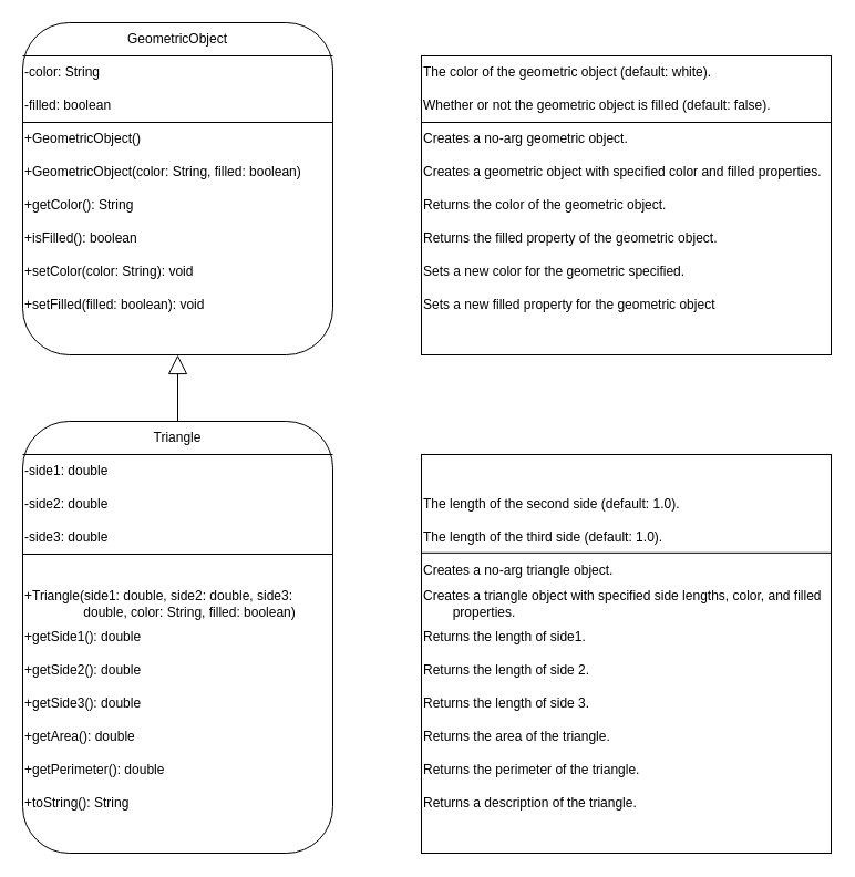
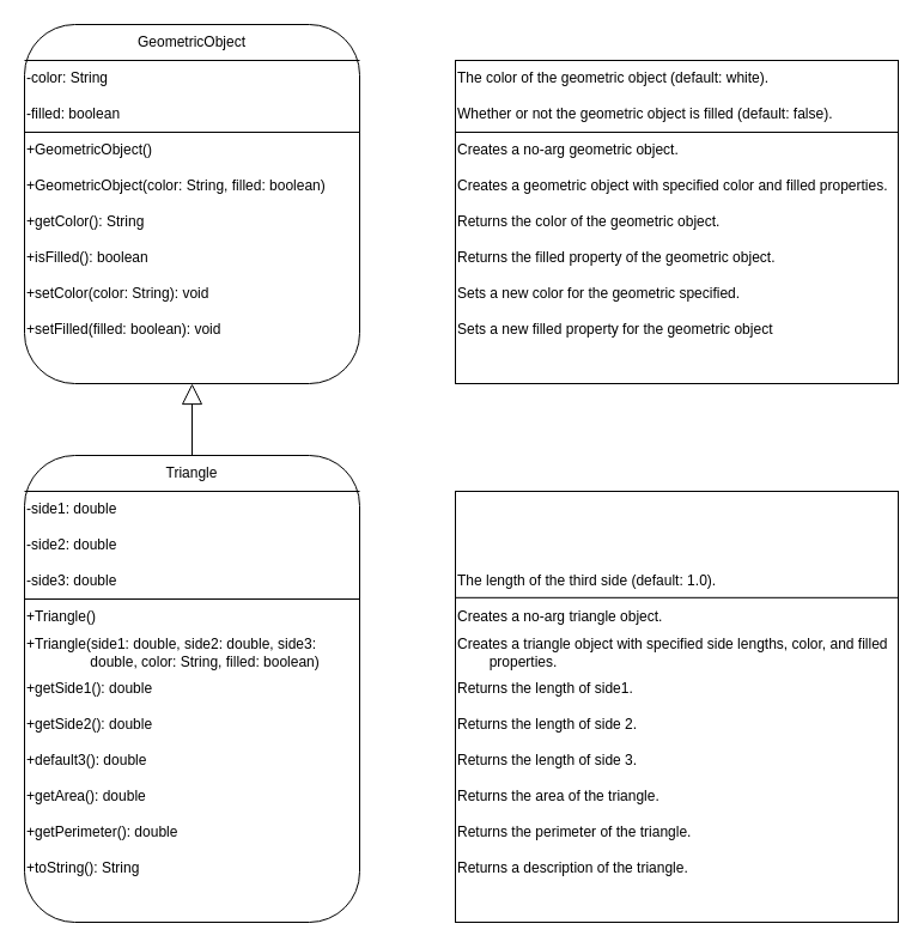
- <mxCell id="41" value="The length of the second side (default: 1.0)." style="text;html=1;strokeColor=none;fillColor=none;align=left;verticalAlign=middle;whiteSpace=wrap;rounded=0;" parent="1" vertex="1"><mxGeometry x="380" y="440" width="370" height="30" as="geometry" /></mxCell>
+ <mxCell id="19" value="+Triangle()" style="text;html=1;strokeColor=none;fillColor=none;align=left;verticalAlign=middle;whiteSpace=wrap;rounded=0;" parent="1" vertex="1"><mxGeometry x="20" y="500" width="280" height="30" as="geometry" /></mxCell>
- <mxCell id="30" value="+getSide3(): double" style="text;html=1;strokeColor=none;fillColor=none;align=left;verticalAlign=middle;whiteSpace=wrap;rounded=0;" parent="1" vertex="1"><mxGeometry x="20" y="620" width="280" height="30" as="geometry" /></mxCell>
+ <mxCell id="30" value="+default3(): double" style="text;html=1;strokeColor=none;fillColor=none;align=left;verticalAlign=middle;whiteSpace=wrap;rounded=0;" parent="1" vertex="1"><mxGeometry x="20" y="620" width="280" height="30" as="geometry" /></mxCell>
